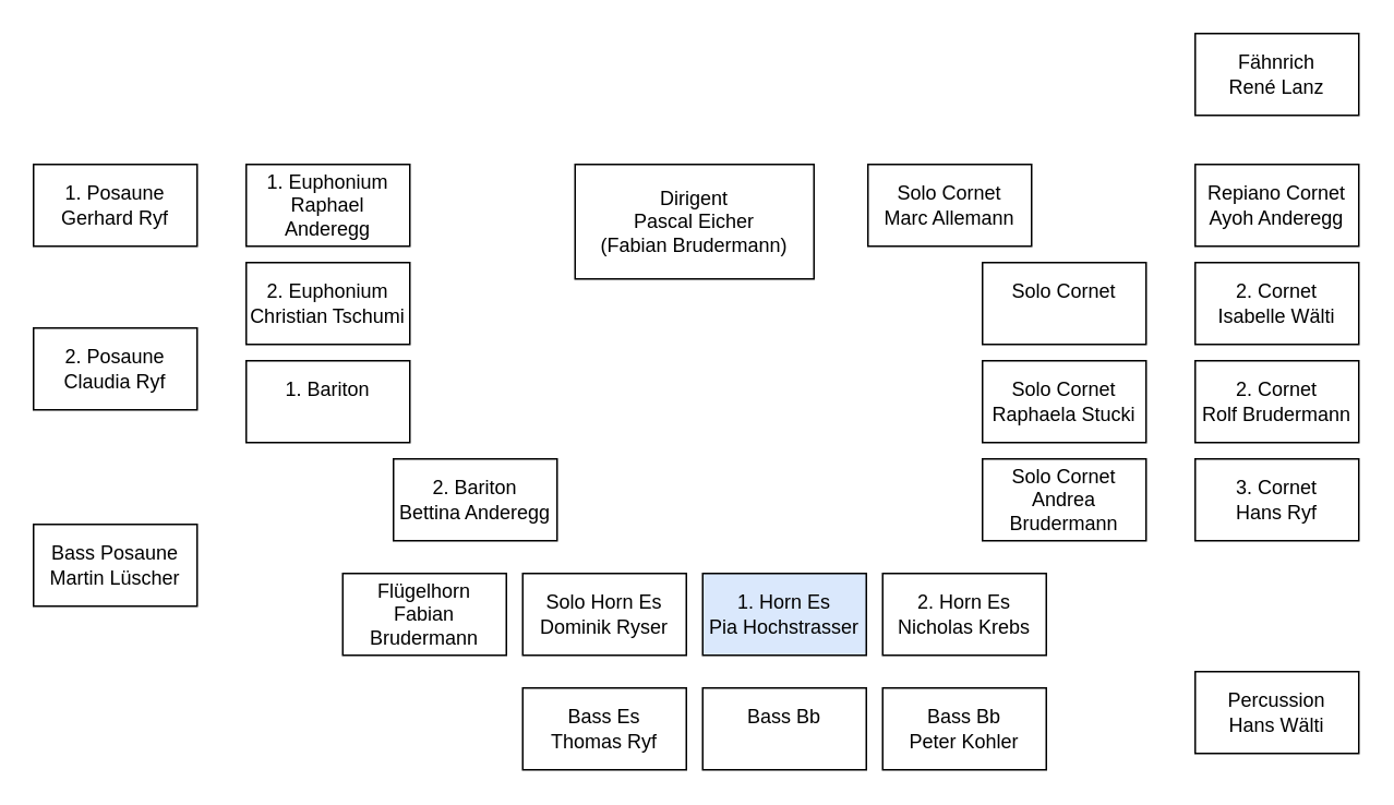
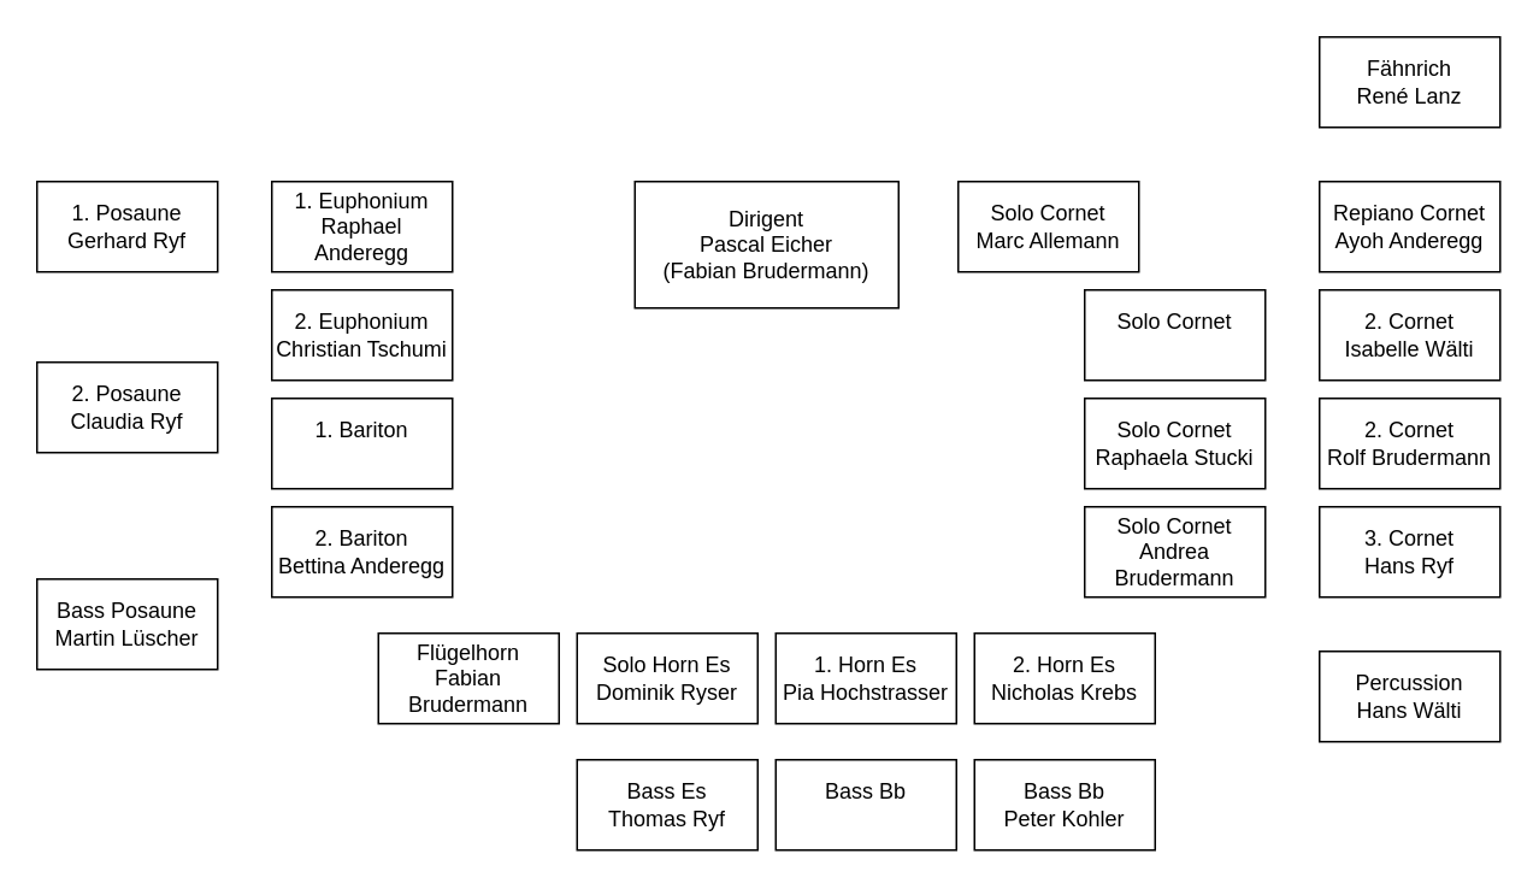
- <mxCell id="13" value="2. Bariton&lt;br&gt;Bettina Anderegg" style="rounded=0;whiteSpace=wrap;html=1;" vertex="1" parent="1"><mxGeometry x="240" y="280" width="100" height="50" as="geometry" /></mxCell>
+ <mxCell id="13" value="2. Bariton&lt;br&gt;Bettina Anderegg" style="rounded=0;whiteSpace=wrap;html=1;" vertex="1" parent="1"><mxGeometry x="150" y="280" width="100" height="50" as="geometry" /></mxCell>
- <mxCell id="4" value="1. Horn Es&lt;br&gt;Pia Hochstrasser" style="rounded=0;whiteSpace=wrap;html=1;fillColor=#dae8fc;" vertex="1" parent="1"><mxGeometry x="429" y="350" width="100" height="50" as="geometry" /></mxCell>
+ <mxCell id="4" value="1. Horn Es&lt;br&gt;Pia Hochstrasser" style="rounded=0;whiteSpace=wrap;html=1;" vertex="1" parent="1"><mxGeometry x="429" y="350" width="100" height="50" as="geometry" /></mxCell>
- <mxCell id="24" value="Percussion&lt;br&gt;Hans Wälti" style="rounded=0;whiteSpace=wrap;html=1;" vertex="1" parent="1"><mxGeometry x="730" y="410" width="100" height="50" as="geometry" /></mxCell>
+ <mxCell id="24" value="Percussion&lt;br&gt;Hans Wälti" style="rounded=0;whiteSpace=wrap;html=1;" vertex="1" parent="1"><mxGeometry x="730" y="360" width="100" height="50" as="geometry" /></mxCell>
